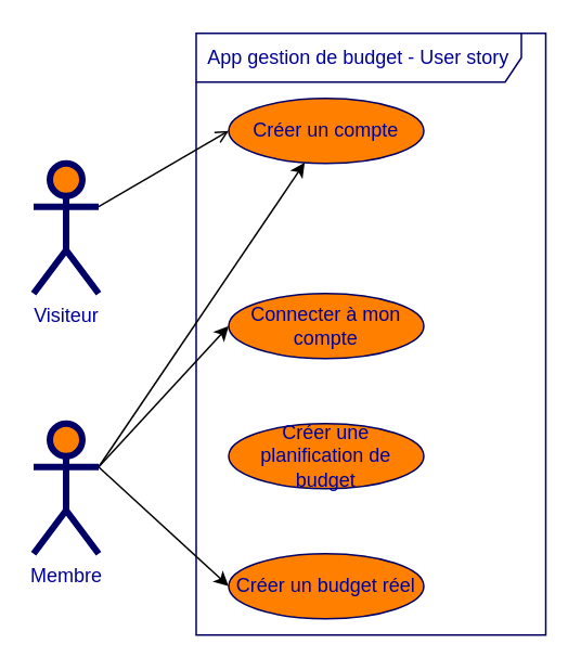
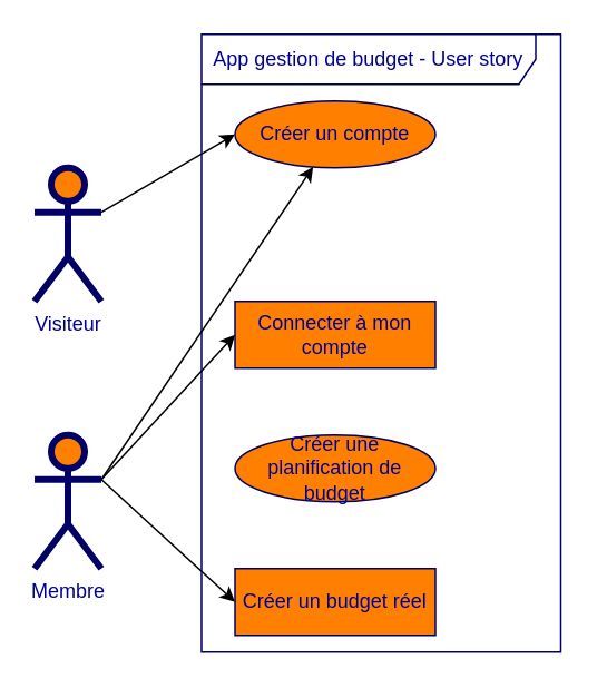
- <mxCell id="8" value="" style="endArrow=open;html=1;rounded=0;exitX=1;exitY=0.333;exitDx=0;exitDy=0;exitPerimeter=0;entryX=0;entryY=0.5;entryDx=0;entryDy=0;" parent="1" source="3" target="5" edge="1"><mxGeometry width="50" height="50" relative="1" as="geometry"><mxPoint x="80" y="130" as="sourcePoint" /><mxPoint x="130" y="80" as="targetPoint" /></mxGeometry></mxCell>
+ <mxCell id="8" value="" style="endArrow=classic;html=1;rounded=0;exitX=1;exitY=0.333;exitDx=0;exitDy=0;exitPerimeter=0;entryX=0;entryY=0.5;entryDx=0;entryDy=0;" parent="1" source="3" target="5" edge="1"><mxGeometry width="50" height="50" relative="1" as="geometry"><mxPoint x="80" y="130" as="sourcePoint" /><mxPoint x="130" y="80" as="targetPoint" /></mxGeometry></mxCell>
- <mxCell id="6" value="Connecter à mon compte" style="ellipse;whiteSpace=wrap;html=1;fillColor=#FF8000;strokeColor=#000066;fontColor=#000099;" parent="1" vertex="1"><mxGeometry x="140" y="180" width="120" height="40" as="geometry" /></mxCell>
+ <mxCell id="6" value="Connecter à mon compte" style="whiteSpace=wrap;html=1;fillColor=#FF8000;strokeColor=#000066;fontColor=#000099;rounded=0;" parent="1" vertex="1"><mxGeometry x="140" y="180" width="120" height="40" as="geometry" /></mxCell>
- <mxCell id="10" value="Créer un budget réel" style="ellipse;whiteSpace=wrap;html=1;fillColor=#FF8000;strokeColor=#000066;fontColor=#000099;" parent="1" vertex="1"><mxGeometry x="140" y="340" width="120" height="40" as="geometry" /></mxCell>
+ <mxCell id="10" value="Créer un budget réel" style="whiteSpace=wrap;html=1;fillColor=#FF8000;strokeColor=#000066;fontColor=#000099;rounded=0;" parent="1" vertex="1"><mxGeometry x="140" y="340" width="120" height="40" as="geometry" /></mxCell>
